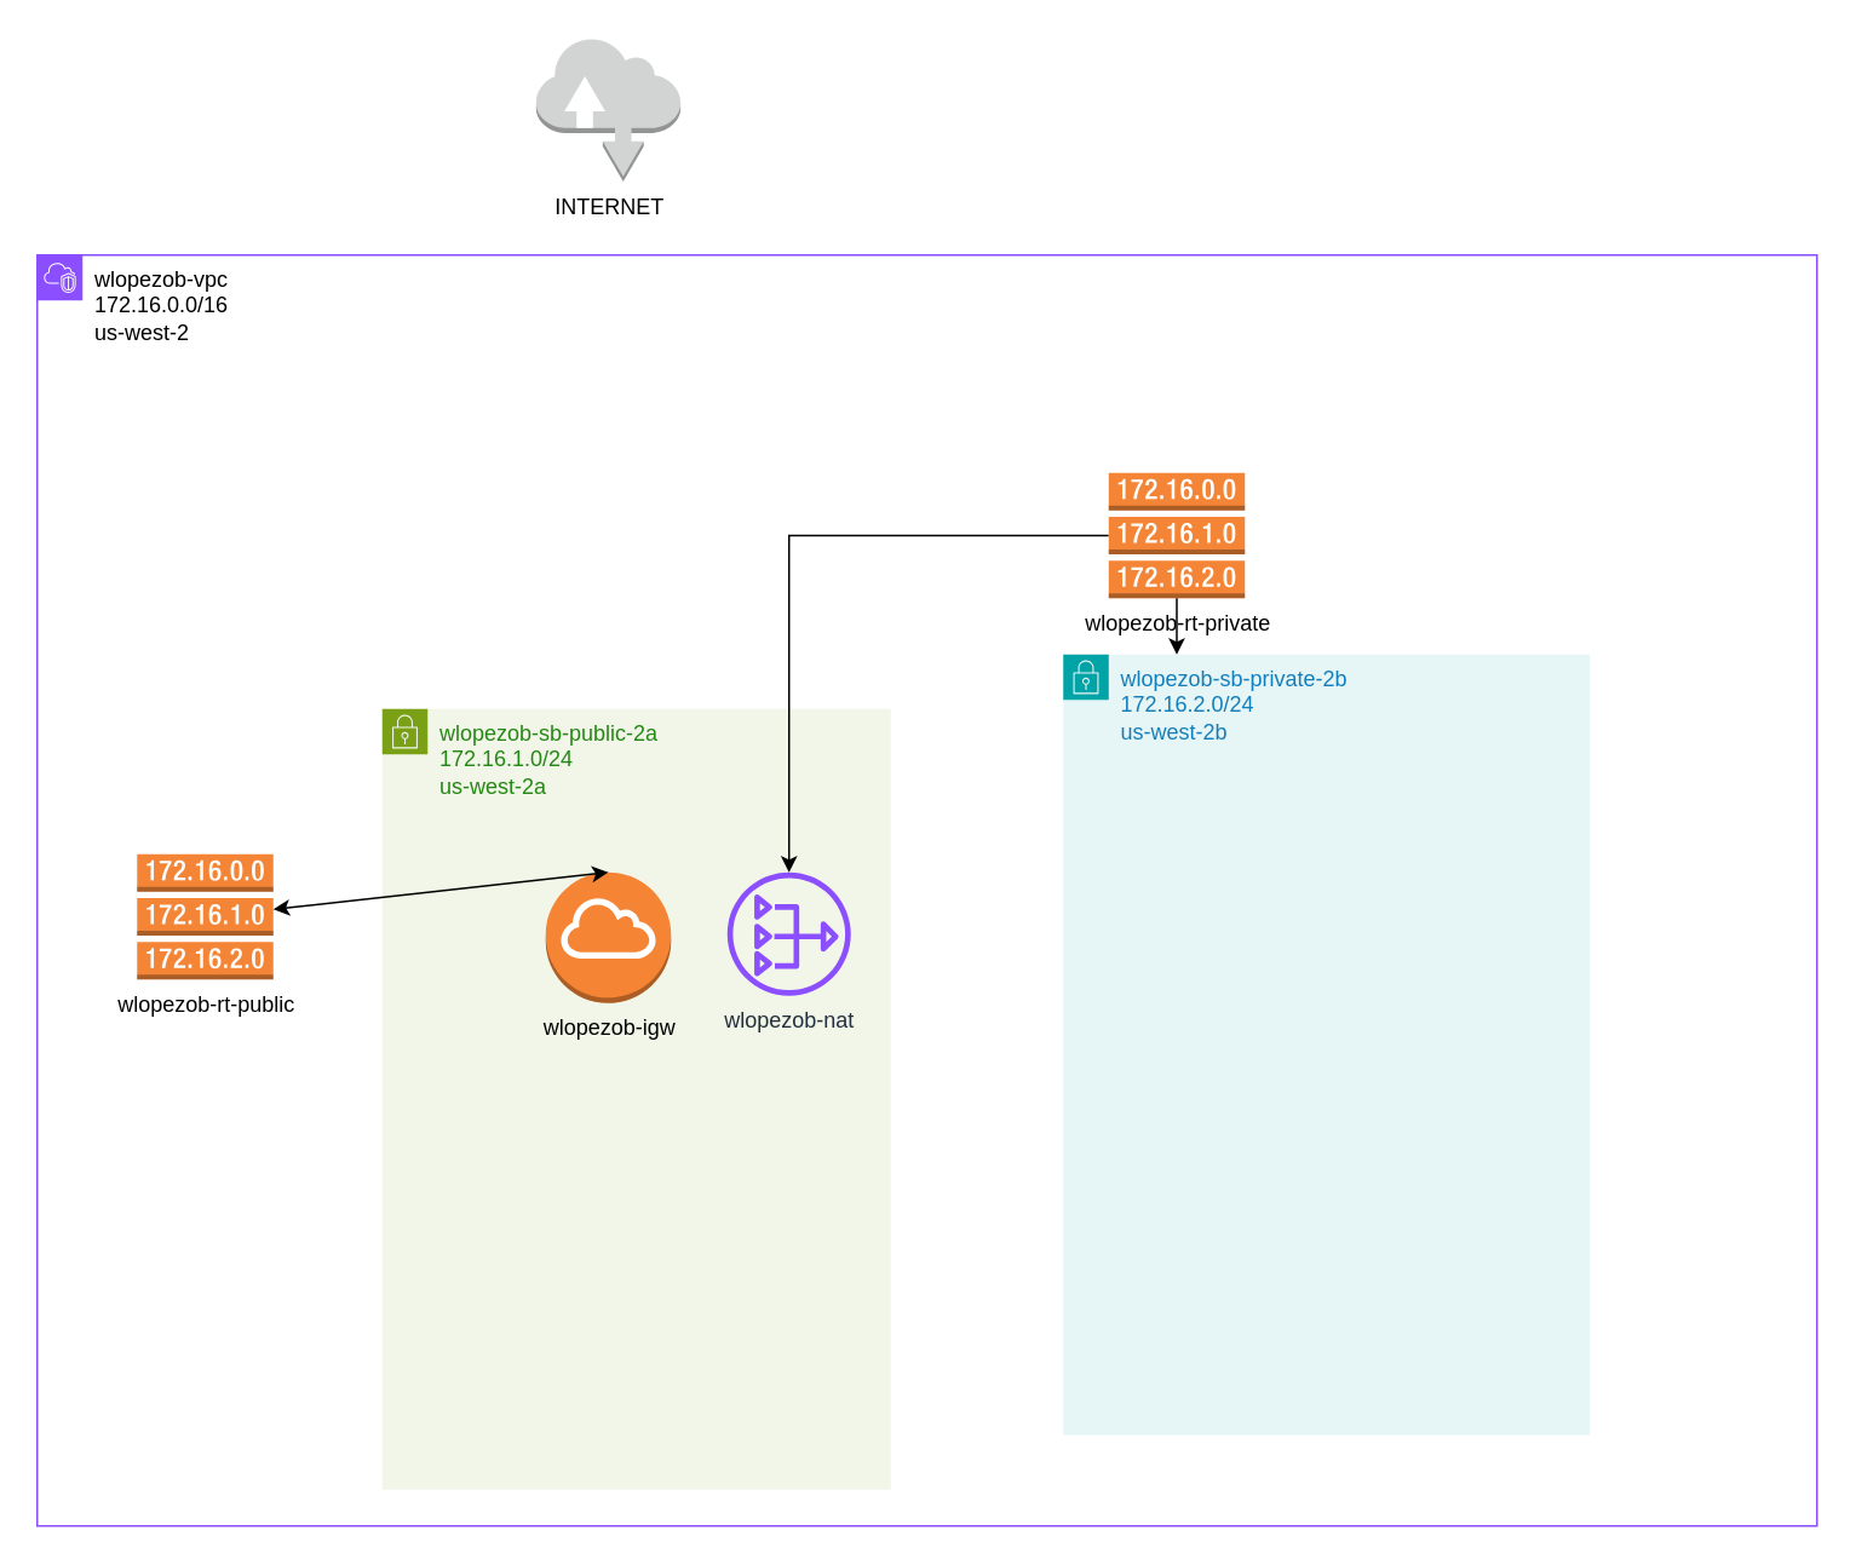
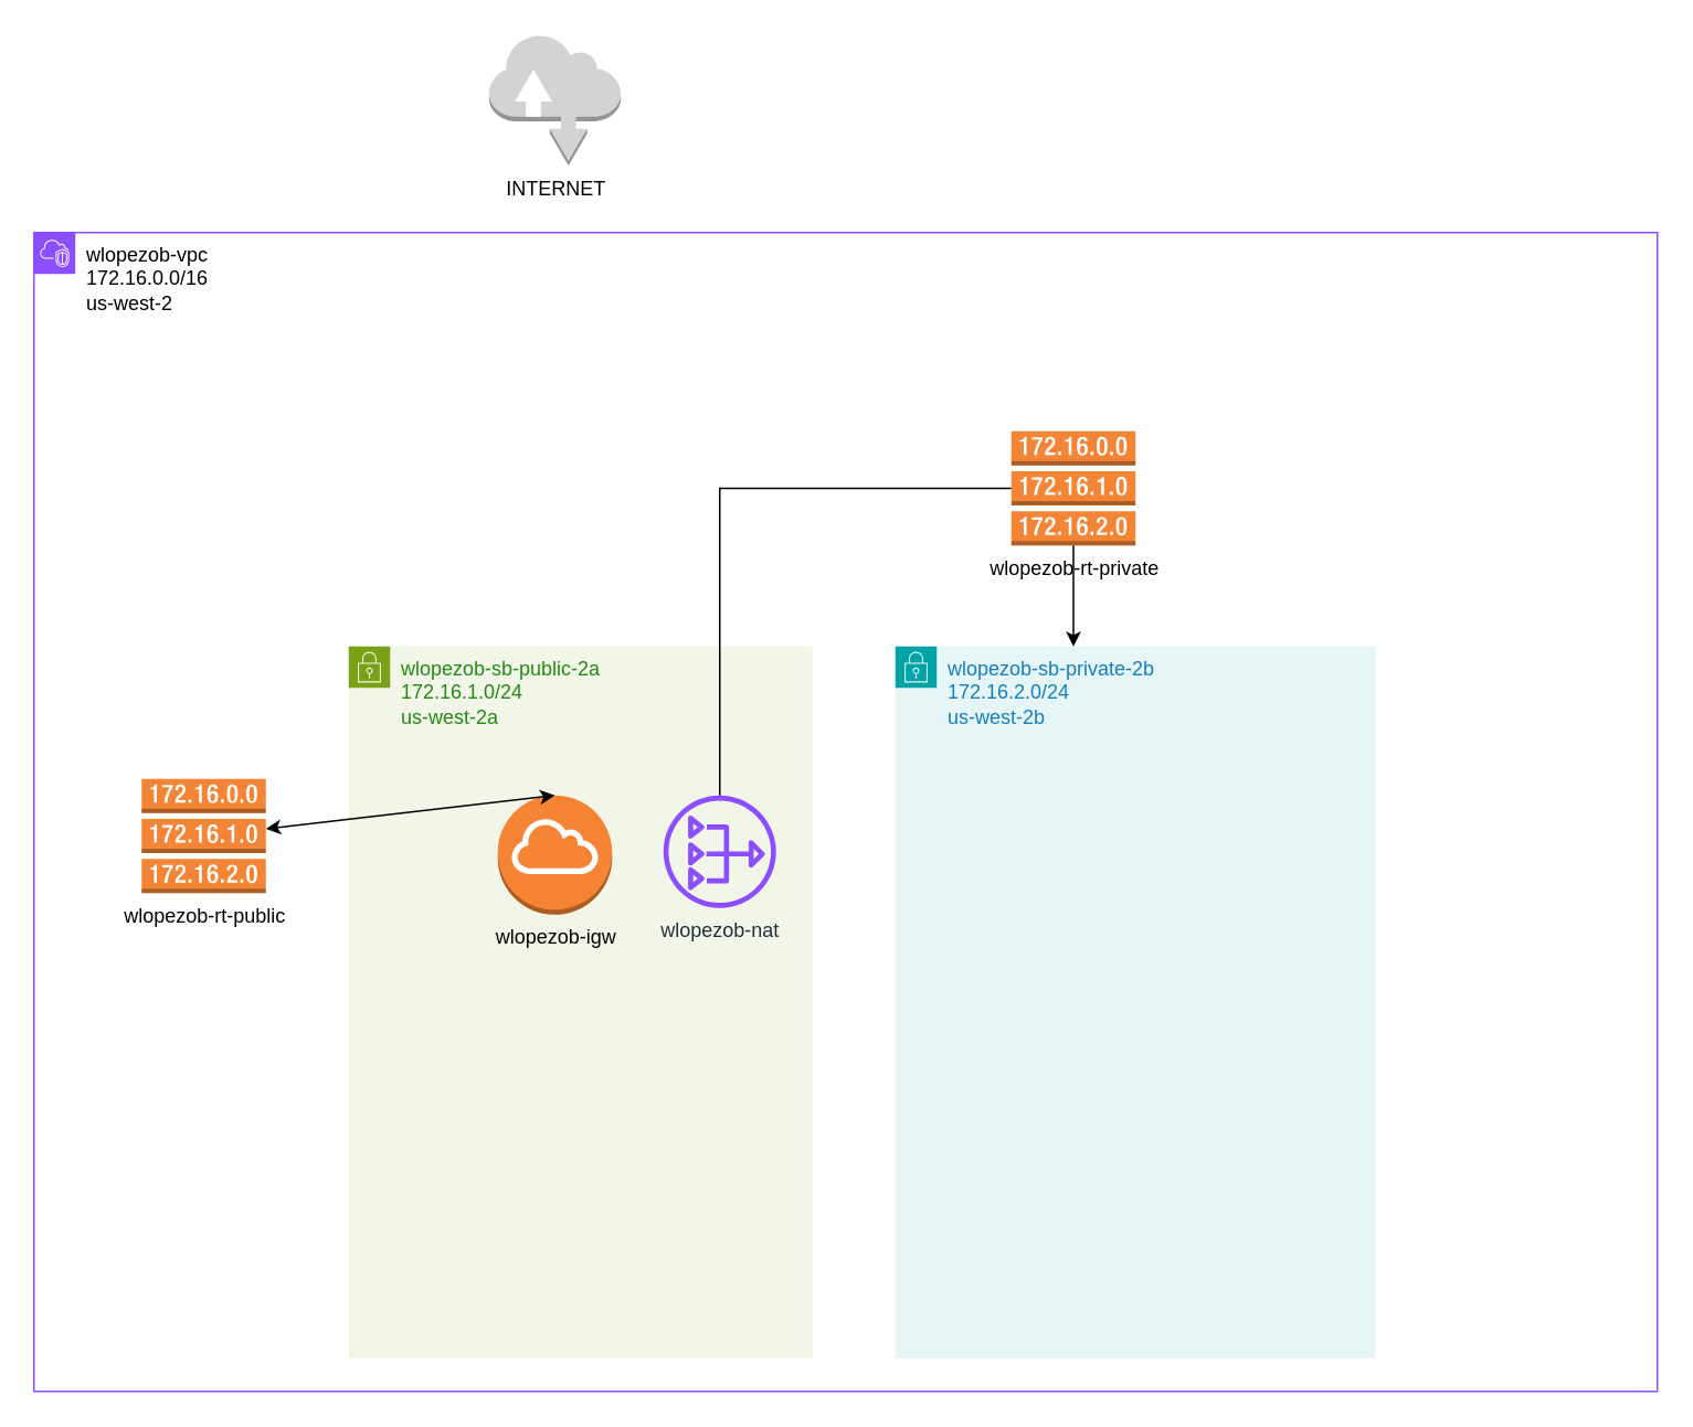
- <mxCell id="8" style="edgeStyle=orthogonalEdgeStyle;rounded=0;orthogonalLoop=1;jettySize=auto;html=1;" edge="1" parent="2" source="9" target="4"><mxGeometry relative="1" as="geometry" /></mxCell>
+ <mxCell id="8" style="edgeStyle=orthogonalEdgeStyle;rounded=0;orthogonalLoop=1;jettySize=auto;html=1;endArrow=none;" edge="1" parent="2" source="9" target="4"><mxGeometry relative="1" as="geometry" /></mxCell>
- <mxCell id="7" value="wlopezob-rt-public" style="outlineConnect=0;dashed=0;verticalLabelPosition=bottom;verticalAlign=top;align=center;html=1;shape=mxgraph.aws3.route_table;fillColor=#F58536;gradientColor=none;" parent="2" vertex="1"><mxGeometry x="55" y="330" width="75" height="69" as="geometry" /></mxCell>
+ <mxCell id="7" value="wlopezob-rt-public" style="outlineConnect=0;dashed=0;verticalLabelPosition=bottom;verticalAlign=top;align=center;html=1;shape=mxgraph.aws3.route_table;fillColor=#F58536;gradientColor=none;" parent="2" vertex="1"><mxGeometry x="65" y="330" width="75" height="69" as="geometry" /></mxCell>
- <mxCell id="6" value="&lt;div&gt;wlopezob-sb-private-2b&lt;/div&gt;&lt;div&gt;172.16.2.0/24&lt;/div&gt;&lt;div&gt;us-west-2b&lt;/div&gt;" style="points=[[0,0],[0.25,0],[0.5,0],[0.75,0],[1,0],[1,0.25],[1,0.5],[1,0.75],[1,1],[0.75,1],[0.5,1],[0.25,1],[0,1],[0,0.75],[0,0.5],[0,0.25]];outlineConnect=0;gradientColor=none;html=1;whiteSpace=wrap;fontSize=12;fontStyle=0;container=1;pointerEvents=0;collapsible=0;recursiveResize=0;shape=mxgraph.aws4.group;grIcon=mxgraph.aws4.group_security_group;grStroke=0;strokeColor=#00A4A6;fillColor=#E6F6F7;verticalAlign=top;align=left;spacingLeft=30;fontColor=#147EBA;dashed=0;" parent="2" vertex="1"><mxGeometry x="565" y="220" width="290" height="430" as="geometry" /></mxCell>
+ <mxCell id="6" value="&lt;div&gt;wlopezob-sb-private-2b&lt;/div&gt;&lt;div&gt;172.16.2.0/24&lt;/div&gt;&lt;div&gt;us-west-2b&lt;/div&gt;" style="points=[[0,0],[0.25,0],[0.5,0],[0.75,0],[1,0],[1,0.25],[1,0.5],[1,0.75],[1,1],[0.75,1],[0.5,1],[0.25,1],[0,1],[0,0.75],[0,0.5],[0,0.25]];outlineConnect=0;gradientColor=none;html=1;whiteSpace=wrap;fontSize=12;fontStyle=0;container=1;pointerEvents=0;collapsible=0;recursiveResize=0;shape=mxgraph.aws4.group;grIcon=mxgraph.aws4.group_security_group;grStroke=0;strokeColor=#00A4A6;fillColor=#E6F6F7;verticalAlign=top;align=left;spacingLeft=30;fontColor=#147EBA;dashed=0;" parent="2" vertex="1"><mxGeometry x="520" y="250" width="290" height="430" as="geometry" /></mxCell>
